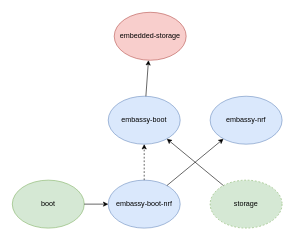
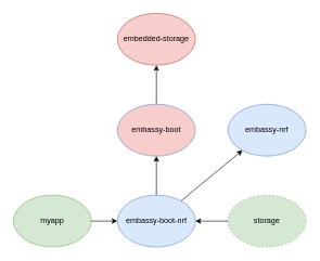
- <mxCell id="11" value="embedded-storage" style="ellipse;whiteSpace=wrap;html=1;fillColor=#f8cecc;strokeColor=#b85450;" vertex="1" parent="1"><mxGeometry x="190" y="20" width="120" height="80" as="geometry" /></mxCell>
+ <mxCell id="11" value="embedded-storage" style="ellipse;whiteSpace=wrap;html=1;fillColor=#f8cecc;strokeColor=#b85450;" vertex="1" parent="1"><mxGeometry x="180" width="120" height="80" as="geometry" y="20" /></mxCell>
- <mxCell id="2" value="embassy-boot" style="ellipse;whiteSpace=wrap;html=1;fillColor=#dae8fc;strokeColor=#6c8ebf;" vertex="1" parent="1"><mxGeometry x="180" y="160" width="120" height="80" as="geometry" /></mxCell>
+ <mxCell id="2" value="embassy-boot" style="ellipse;whiteSpace=wrap;html=1;fillColor=#f8cecc;strokeColor=#6c8ebf;" vertex="1" parent="1"><mxGeometry x="180" y="160" width="120" height="80" as="geometry" /></mxCell>
- <mxCell id="4" value="" style="endArrow=classic;html=1;rounded=0;dashed=1;" edge="1" parent="1" source="3" target="2"><mxGeometry width="50" height="50" relative="1" as="geometry"><mxPoint x="430" y="360" as="sourcePoint" /><mxPoint x="480" y="310" as="targetPoint" /></mxGeometry></mxCell>
+ <mxCell id="4" value="" style="endArrow=classic;html=1;rounded=0;" edge="1" parent="1" source="3" target="2"><mxGeometry width="50" height="50" relative="1" as="geometry"><mxPoint x="430" y="360" as="sourcePoint" /><mxPoint x="480" y="310" as="targetPoint" /></mxGeometry></mxCell>
- <mxCell id="8" value="" style="endArrow=classic;html=1;rounded=0;" edge="1" parent="1" source="7" target="2"><mxGeometry width="50" height="50" relative="1" as="geometry"><mxPoint x="177.287" y="444.376" as="sourcePoint" /><mxPoint x="222.621" y="385.593" as="targetPoint" /></mxGeometry></mxCell>
+ <mxCell id="8" value="" style="endArrow=classic;html=1;rounded=0;" edge="1" parent="1" source="7" target="3"><mxGeometry width="50" height="50" relative="1" as="geometry"><mxPoint x="177.287" y="444.376" as="sourcePoint" /><mxPoint x="222.621" y="385.593" as="targetPoint" /></mxGeometry></mxCell>
- <mxCell id="5" value="boot" style="ellipse;whiteSpace=wrap;html=1;fillColor=#d5e8d4;strokeColor=#82b366;" vertex="1" parent="1"><mxGeometry x="20" y="300" width="120" height="80" as="geometry" /></mxCell>
+ <mxCell id="5" value="myapp" style="ellipse;whiteSpace=wrap;html=1;fillColor=#d5e8d4;strokeColor=#82b366;" vertex="1" parent="1"><mxGeometry x="20" y="300" width="120" height="80" as="geometry" /></mxCell>
